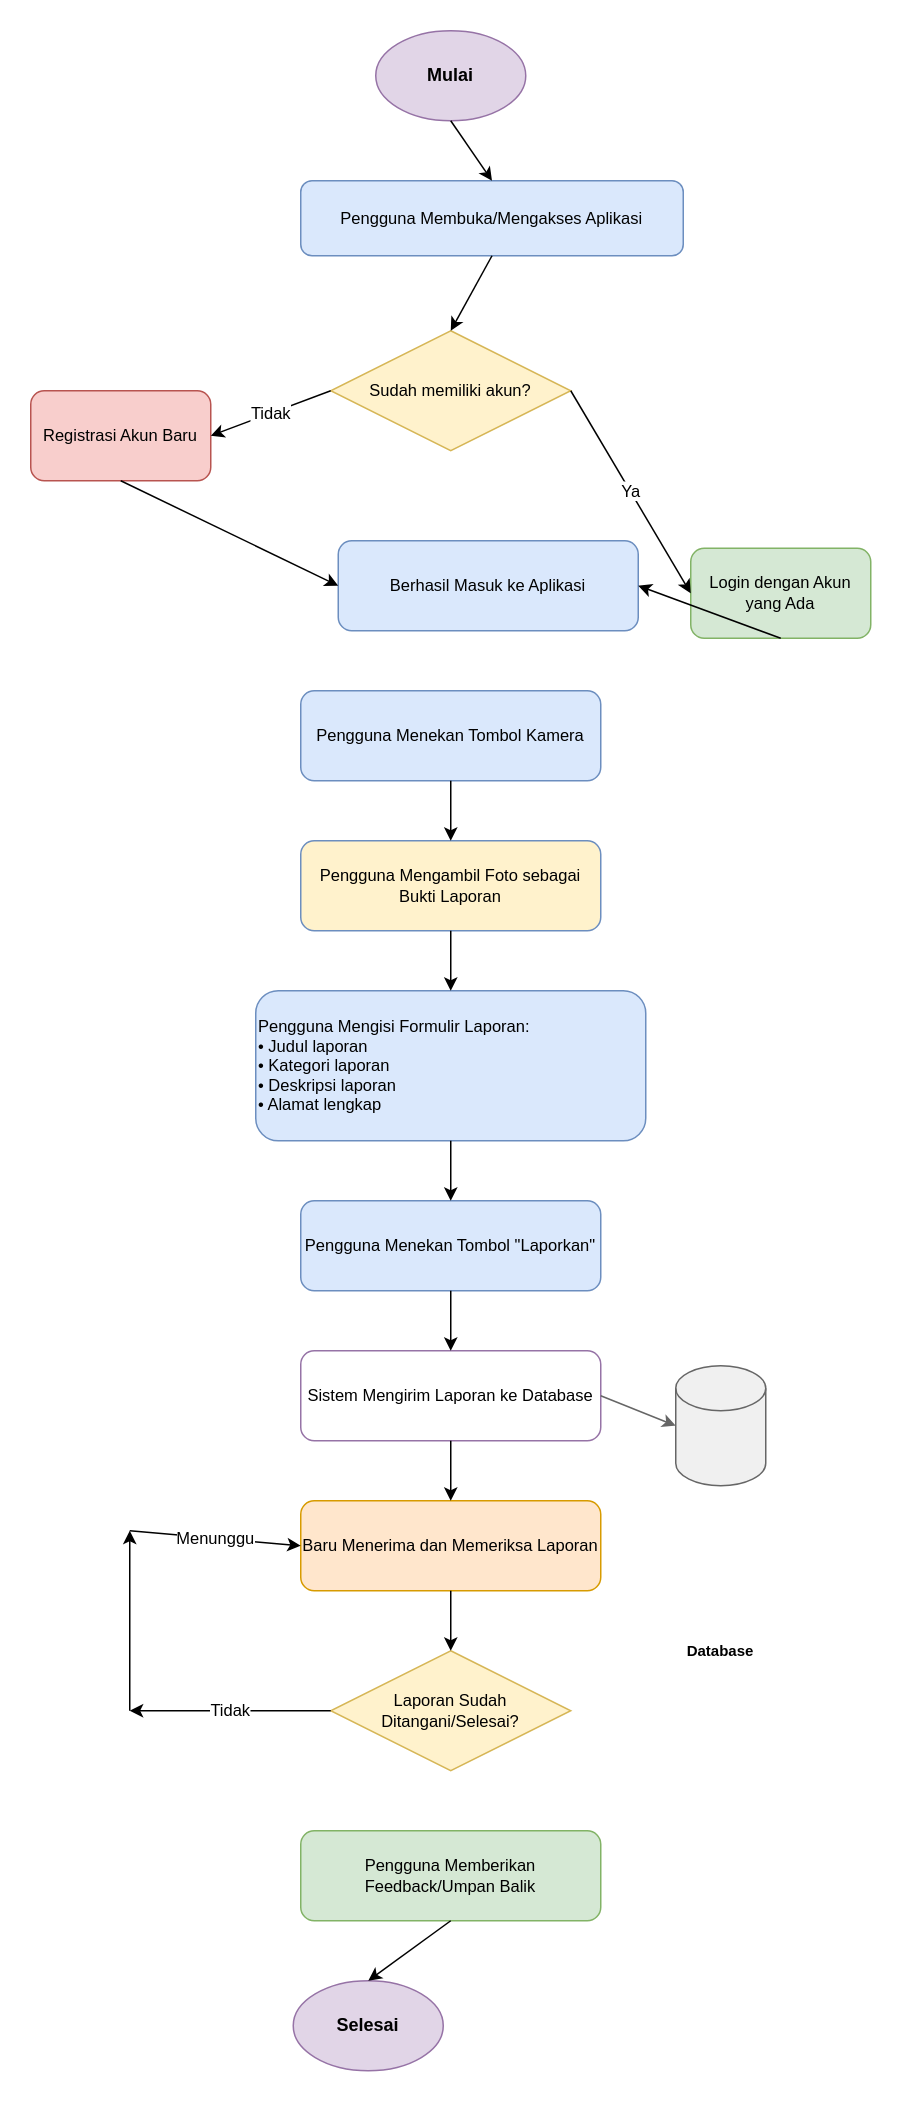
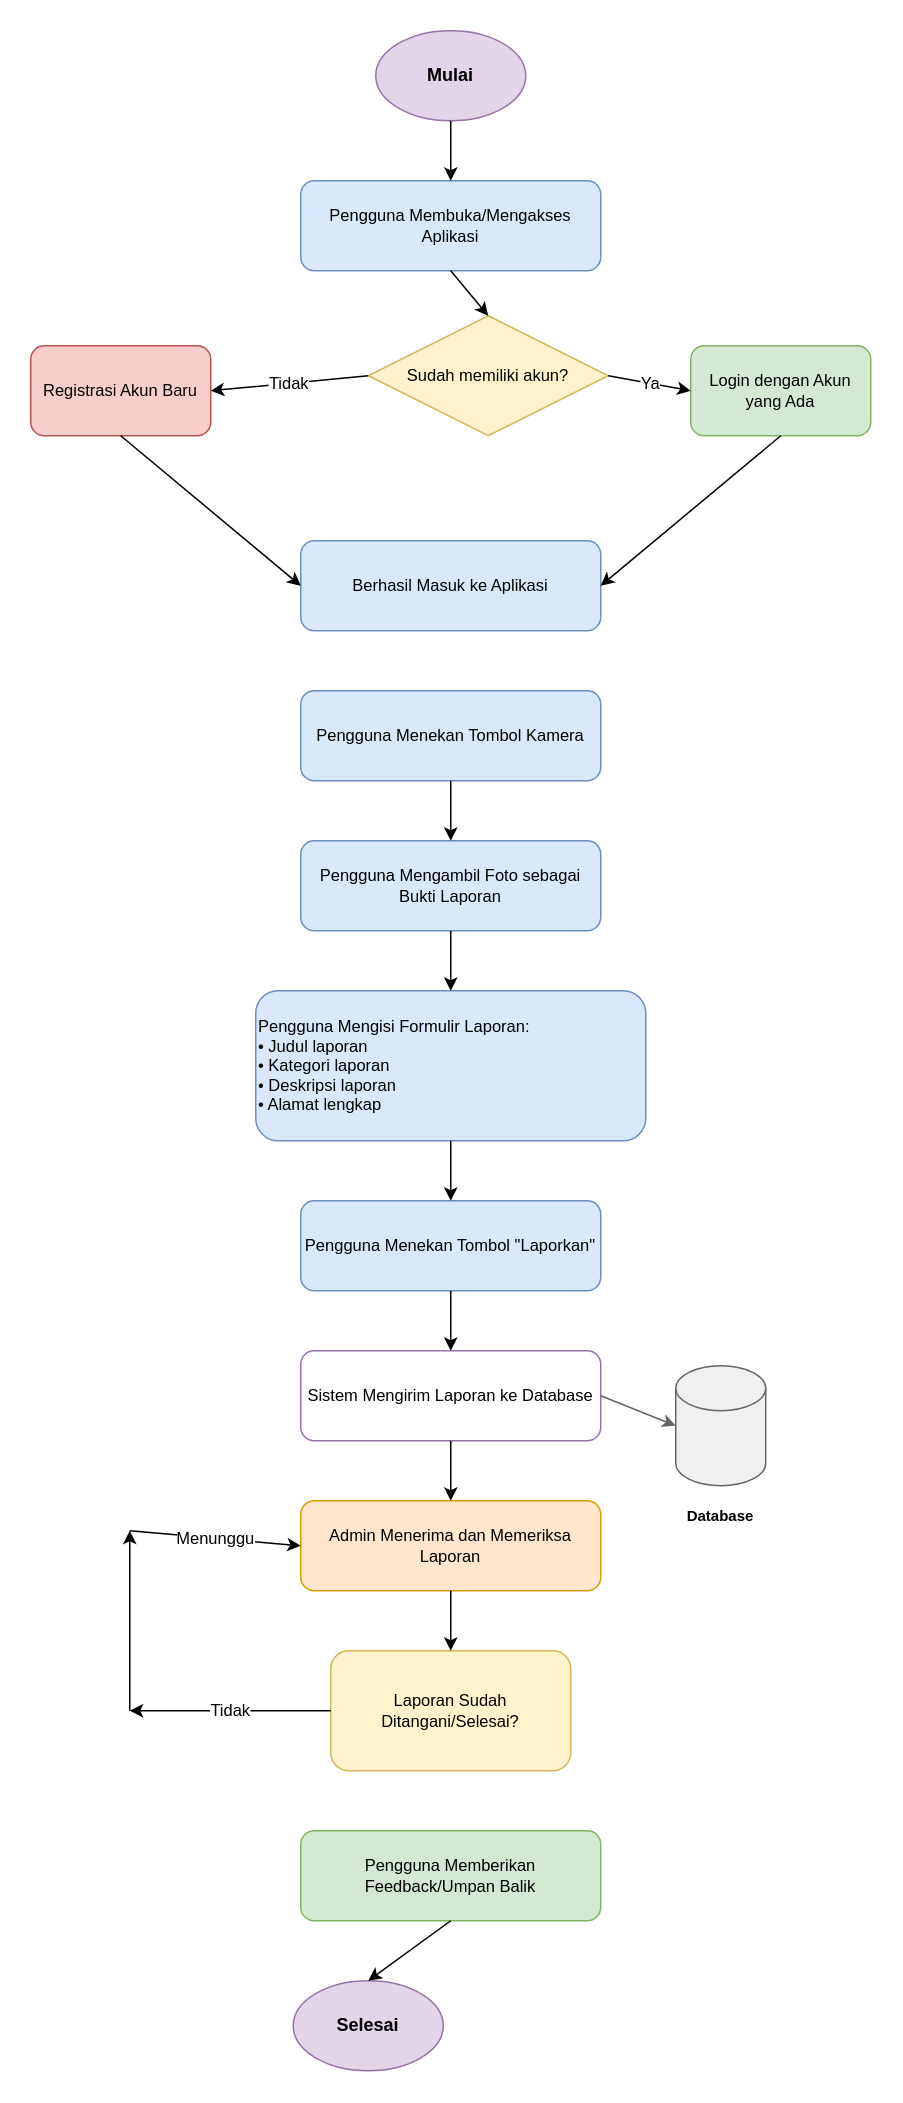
- <mxCell id="3" value="Pengguna Membuka/Mengakses Aplikasi" style="rounded=1;whiteSpace=wrap;html=1;fillColor=#dae8fc;strokeColor=#6c8ebf;fontSize=11;" vertex="1" parent="1"><mxGeometry x="200" y="120" width="255" height="50" as="geometry" /></mxCell>
+ <mxCell id="3" value="Pengguna Membuka/Mengakses Aplikasi" style="rounded=1;whiteSpace=wrap;html=1;fillColor=#dae8fc;strokeColor=#6c8ebf;fontSize=11;" vertex="1" parent="1"><mxGeometry x="200" y="120" width="200" height="60" as="geometry" /></mxCell>
- <mxCell id="4" value="Sudah memiliki akun?" style="rhombus;whiteSpace=wrap;html=1;fillColor=#fff2cc;strokeColor=#d6b656;fontSize=11;" vertex="1" parent="1"><mxGeometry x="220" y="220" width="160" height="80" as="geometry" /></mxCell>
+ <mxCell id="4" value="Sudah memiliki akun?" style="rhombus;whiteSpace=wrap;html=1;fillColor=#fff2cc;strokeColor=#d6b656;fontSize=11;" vertex="1" parent="1"><mxGeometry x="245" y="210" width="160" height="80" as="geometry" /></mxCell>
- <mxCell id="5" value="Registrasi Akun Baru" style="rounded=1;whiteSpace=wrap;html=1;fillColor=#f8cecc;strokeColor=#b85450;fontSize=11;" vertex="1" parent="1"><mxGeometry x="20" y="260" width="120" height="60" as="geometry" /></mxCell>
+ <mxCell id="5" value="Registrasi Akun Baru" style="rounded=1;whiteSpace=wrap;html=1;fillColor=#f8cecc;strokeColor=#b85450;fontSize=11;" vertex="1" parent="1"><mxGeometry x="20" y="230" width="120" height="60" as="geometry" /></mxCell>
- <mxCell id="7" value="Berhasil Masuk ke Aplikasi" style="rounded=1;whiteSpace=wrap;html=1;fillColor=#dae8fc;strokeColor=#6c8ebf;fontSize=11;" vertex="1" parent="1"><mxGeometry x="225" y="360" width="200" height="60" as="geometry" /></mxCell>
+ <mxCell id="7" value="Berhasil Masuk ke Aplikasi" style="rounded=1;whiteSpace=wrap;html=1;fillColor=#dae8fc;strokeColor=#6c8ebf;fontSize=11;" vertex="1" parent="1"><mxGeometry x="200" y="360" width="200" height="60" as="geometry" /></mxCell>
- <mxCell id="6" value="Login dengan Akun yang Ada" style="rounded=1;whiteSpace=wrap;html=1;fillColor=#d5e8d4;strokeColor=#82b366;fontSize=11;" vertex="1" parent="1"><mxGeometry x="460" y="365" width="120" height="60" as="geometry" /></mxCell>
+ <mxCell id="6" value="Login dengan Akun yang Ada" style="rounded=1;whiteSpace=wrap;html=1;fillColor=#d5e8d4;strokeColor=#82b366;fontSize=11;" vertex="1" parent="1"><mxGeometry x="460" y="230" width="120" height="60" as="geometry" /></mxCell>
- <mxCell id="9" value="Pengguna Mengambil Foto sebagai Bukti Laporan" style="rounded=1;whiteSpace=wrap;html=1;fillColor=#fff2cc;strokeColor=#6c8ebf;fontSize=11;" vertex="1" parent="1"><mxGeometry x="200" y="560" width="200" height="60" as="geometry" /></mxCell>
+ <mxCell id="9" value="Pengguna Mengambil Foto sebagai Bukti Laporan" style="rounded=1;whiteSpace=wrap;html=1;fillColor=#dae8fc;strokeColor=#6c8ebf;fontSize=11;" vertex="1" parent="1"><mxGeometry x="200" y="560" width="200" height="60" as="geometry" /></mxCell>
- <mxCell id="15" value="Baru Menerima dan Memeriksa Laporan" style="rounded=1;whiteSpace=wrap;html=1;fillColor=#ffe6cc;strokeColor=#d79b00;fontSize=11;" vertex="1" parent="1"><mxGeometry x="200" y="1000" width="200" height="60" as="geometry" /></mxCell>
+ <mxCell id="15" value="Admin Menerima dan Memeriksa Laporan" style="rounded=1;whiteSpace=wrap;html=1;fillColor=#ffe6cc;strokeColor=#d79b00;fontSize=11;" vertex="1" parent="1"><mxGeometry x="200" y="1000" width="200" height="60" as="geometry" /></mxCell>
- <mxCell id="14" value="Database" style="text;html=1;strokeColor=none;fillColor=none;align=center;verticalAlign=middle;whiteSpace=wrap;rounded=0;fontSize=10;fontStyle=1;" vertex="1" parent="1"><mxGeometry x="450" y="1090" width="60" height="20" as="geometry" /></mxCell>
+ <mxCell id="14" value="Database" style="text;html=1;strokeColor=none;fillColor=none;align=center;verticalAlign=middle;whiteSpace=wrap;rounded=0;fontSize=10;fontStyle=1;" vertex="1" parent="1"><mxGeometry x="450" y="1000" width="60" height="20" as="geometry" /></mxCell>
- <mxCell id="16" value="Laporan Sudah Ditangani/Selesai?" style="rhombus;whiteSpace=wrap;html=1;fillColor=#fff2cc;strokeColor=#d6b656;fontSize=11;" vertex="1" parent="1"><mxGeometry x="220" y="1100" width="160" height="80" as="geometry" /></mxCell>
+ <mxCell id="16" value="Laporan Sudah Ditangani/Selesai?" style="whiteSpace=wrap;html=1;fillColor=#fff2cc;strokeColor=#d6b656;fontSize=11;rounded=1;" vertex="1" parent="1"><mxGeometry x="220" y="1100" width="160" height="80" as="geometry" /></mxCell>
